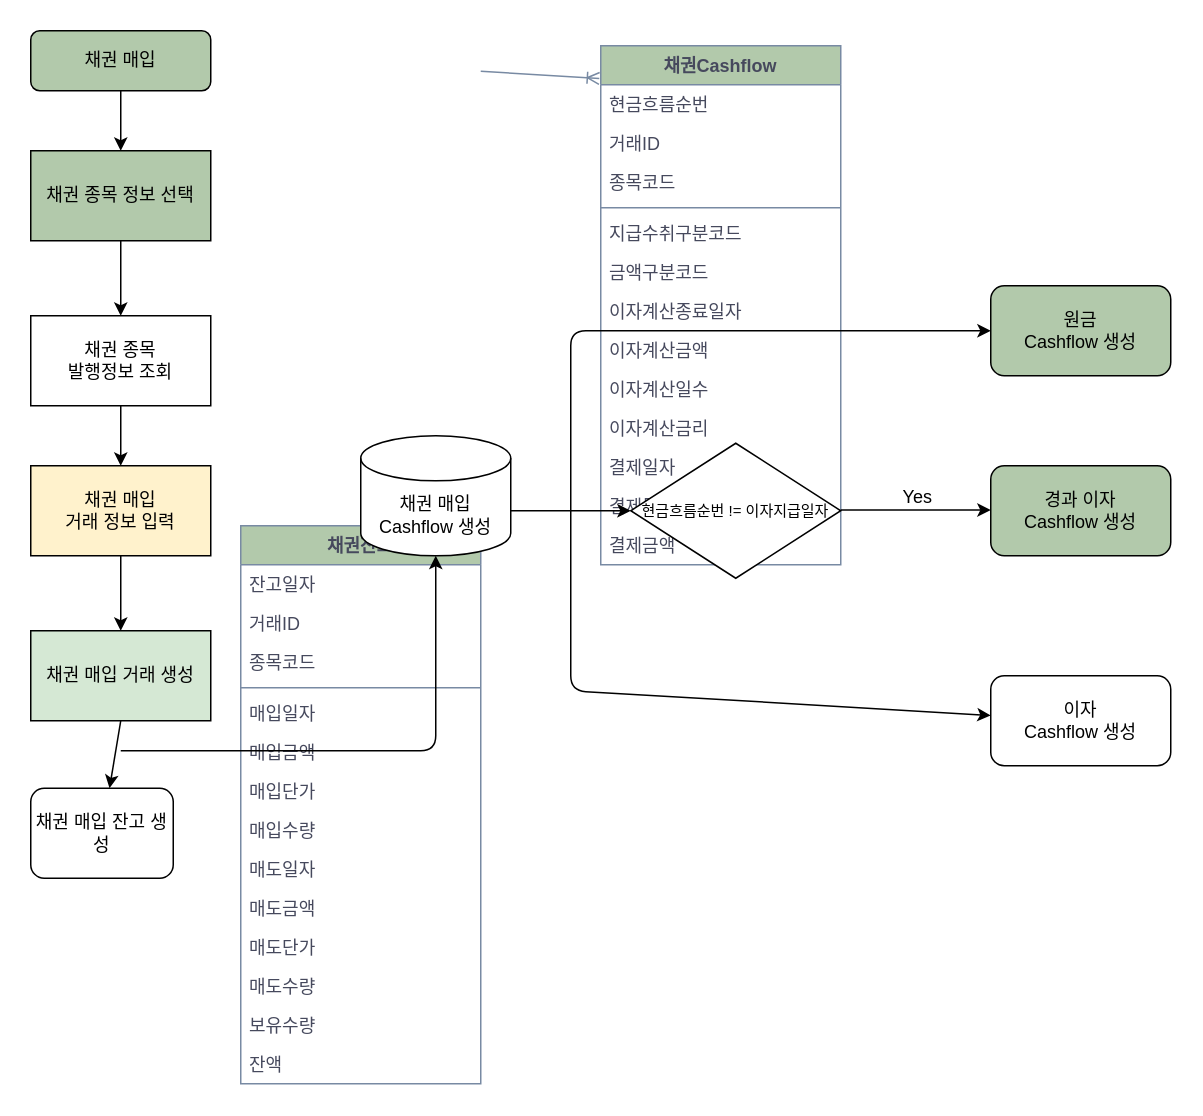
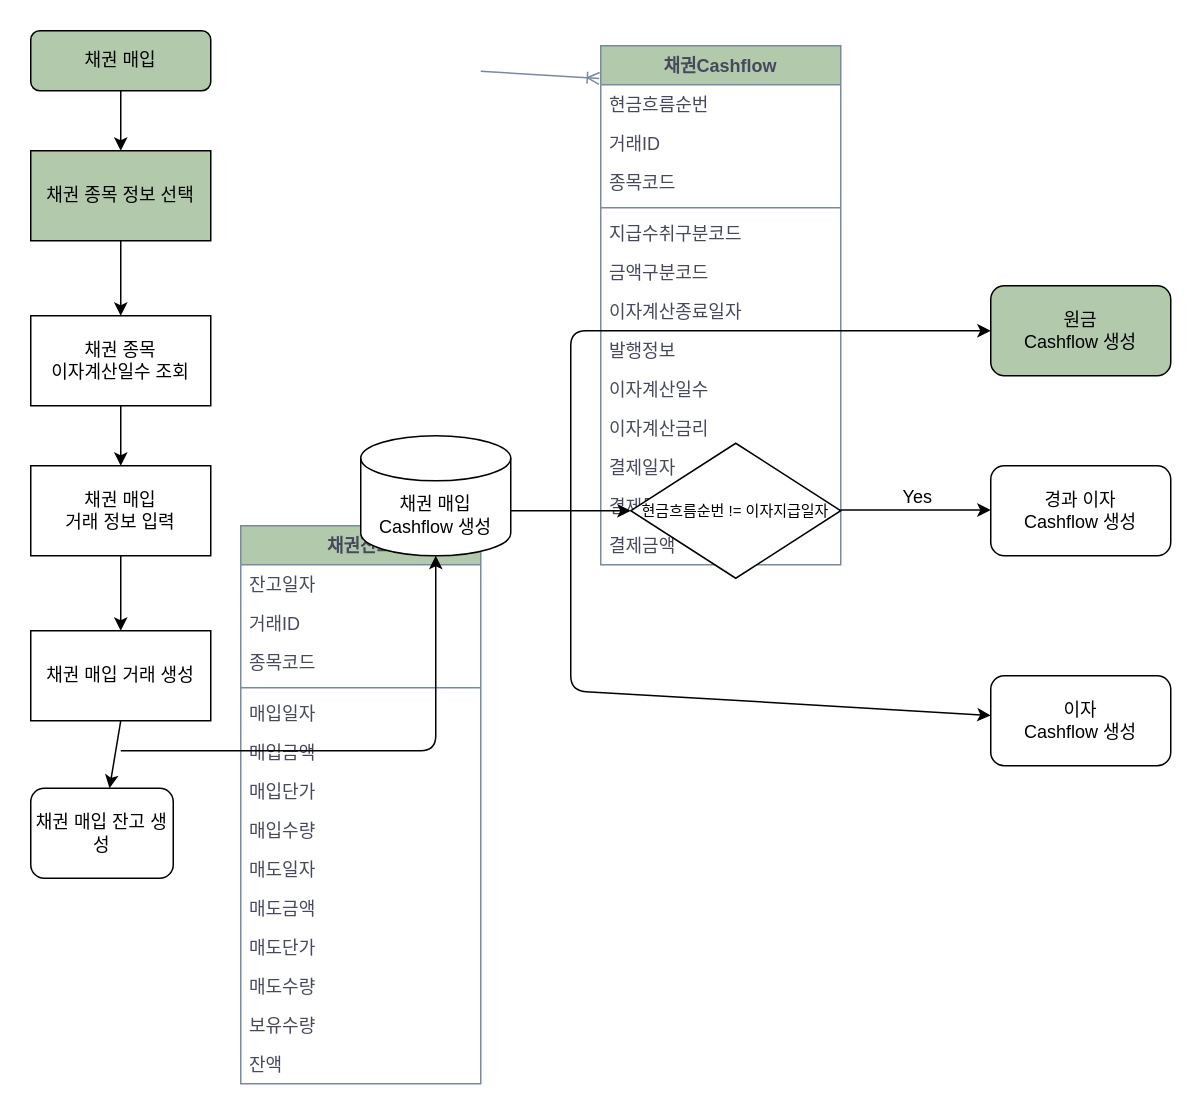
- <mxCell id="13" value="이자계산금액" style="text;align=left;verticalAlign=top;spacingLeft=4;spacingRight=4;overflow=hidden;rotatable=0;points=[[0,0.5],[1,0.5]];portConstraint=eastwest;rounded=0;shadow=0;html=0;fontColor=#46495D;" vertex="1" parent="5"><mxGeometry y="190" width="160" height="26" as="geometry" /></mxCell>
+ <mxCell id="13" value="발행정보" style="text;align=left;verticalAlign=top;spacingLeft=4;spacingRight=4;overflow=hidden;rotatable=0;points=[[0,0.5],[1,0.5]];portConstraint=eastwest;rounded=0;shadow=0;html=0;fontColor=#46495D;" vertex="1" parent="5"><mxGeometry y="190" width="160" height="26" as="geometry" /></mxCell>
- <mxCell id="47" value="&lt;span&gt;채권 종목&lt;/span&gt;&lt;br&gt;&lt;span&gt;발행정보 조회&lt;/span&gt;" style="rounded=0;whiteSpace=wrap;html=1;fontSize=12;" vertex="1" parent="1"><mxGeometry x="20" y="210" width="120" height="60" as="geometry" /></mxCell>
+ <mxCell id="47" value="&lt;span&gt;채권 종목&lt;/span&gt;&lt;br&gt;&lt;span&gt;이자계산일수 조회&lt;/span&gt;" style="rounded=0;whiteSpace=wrap;html=1;fontSize=12;" vertex="1" parent="1"><mxGeometry x="20" y="210" width="120" height="60" as="geometry" /></mxCell>
- <mxCell id="35" value="채권 매입&lt;br&gt;거래 정보 입력" style="rounded=0;whiteSpace=wrap;html=1;fillColor=#fff2cc;" vertex="1" parent="1"><mxGeometry x="20" y="310" width="120" height="60" as="geometry" /></mxCell>
+ <mxCell id="35" value="채권 매입&lt;br&gt;거래 정보 입력" style="rounded=0;whiteSpace=wrap;html=1;" vertex="1" parent="1"><mxGeometry x="20" y="310" width="120" height="60" as="geometry" /></mxCell>
- <mxCell id="45" value="경과 이자&lt;br&gt;Cashflow 생성" style="rounded=1;whiteSpace=wrap;html=1;fontSize=12;fillColor=#b2c9ab;" vertex="1" parent="1"><mxGeometry x="660" y="310" width="120" height="60" as="geometry" /></mxCell>
+ <mxCell id="45" value="경과 이자&lt;br&gt;Cashflow 생성" style="rounded=1;whiteSpace=wrap;html=1;fontSize=12;" vertex="1" parent="1"><mxGeometry x="660" y="310" width="120" height="60" as="geometry" /></mxCell>
- <mxCell id="48" value="채권 매입 거래 생성" style="rounded=0;whiteSpace=wrap;html=1;fontSize=12;fillColor=#d5e8d4;" vertex="1" parent="1"><mxGeometry x="20" y="420" width="120" height="60" as="geometry" /></mxCell>
+ <mxCell id="48" value="채권 매입 거래 생성" style="rounded=0;whiteSpace=wrap;html=1;fontSize=12;" vertex="1" parent="1"><mxGeometry x="20" y="420" width="120" height="60" as="geometry" /></mxCell>
